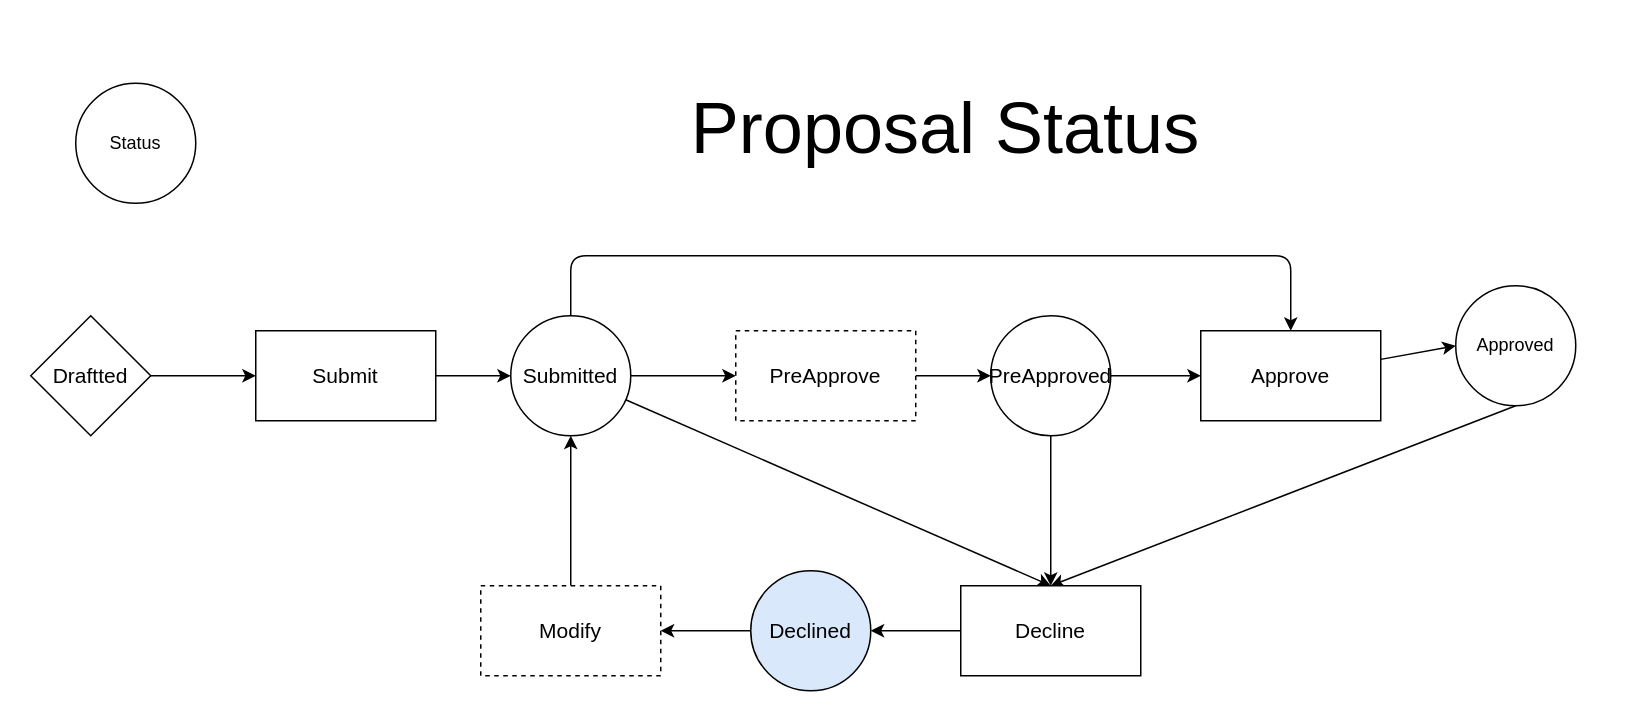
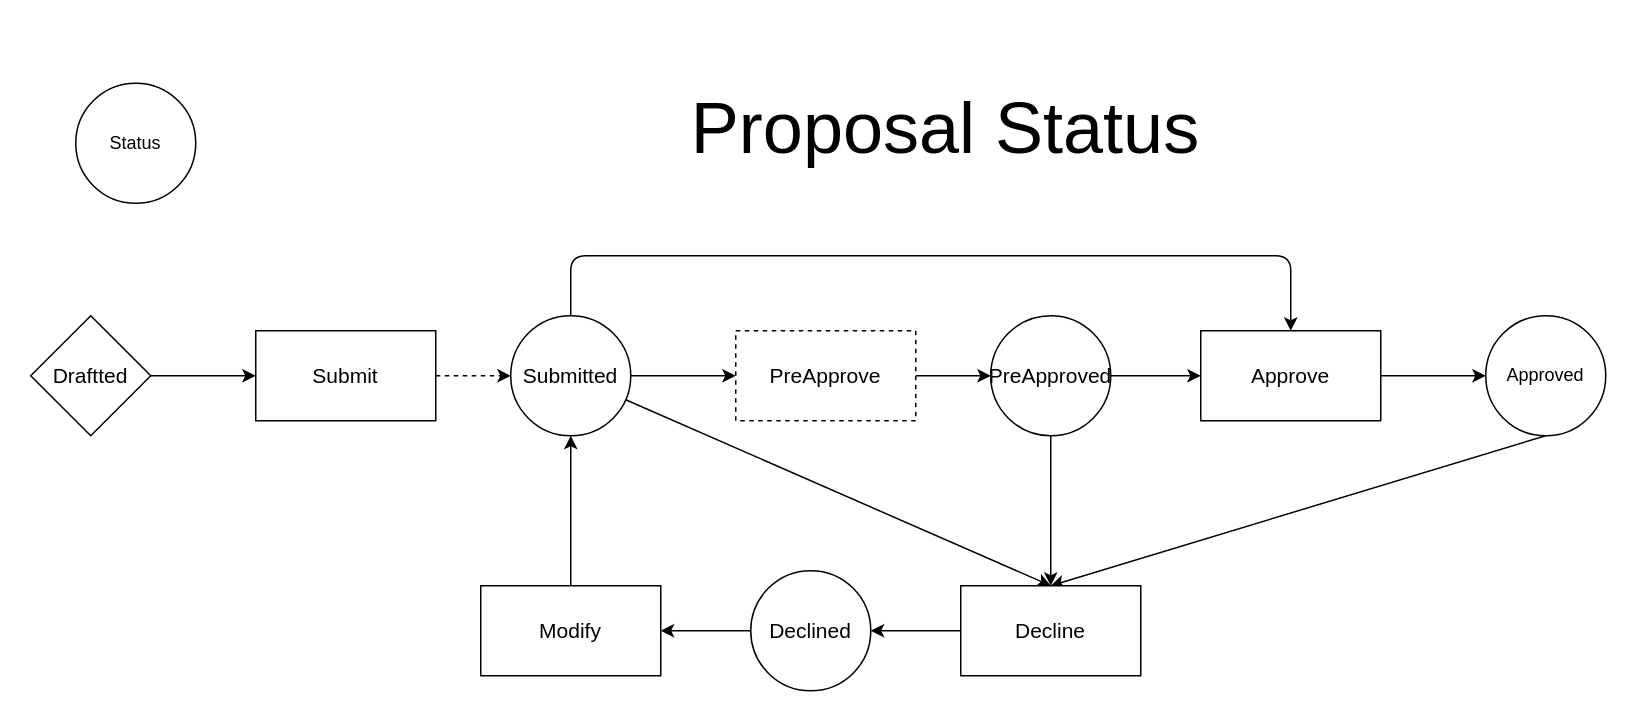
- <mxCell id="12" value="Approved" style="ellipse;whiteSpace=wrap;html=1;aspect=fixed;" vertex="1" parent="1"><mxGeometry x="970" y="190" width="80" height="80" as="geometry" /></mxCell>
+ <mxCell id="12" value="Approved" style="ellipse;whiteSpace=wrap;html=1;aspect=fixed;" vertex="1" parent="1"><mxGeometry x="990" y="210" width="80" height="80" as="geometry" /></mxCell>
- <mxCell id="6" style="edgeStyle=none;html=1;entryX=0;entryY=0.5;entryDx=0;entryDy=0;" edge="1" parent="1" source="7" target="11"><mxGeometry relative="1" as="geometry" /></mxCell>
+ <mxCell id="6" style="edgeStyle=none;html=1;entryX=0;entryY=0.5;entryDx=0;entryDy=0;dashed=1;" edge="1" parent="1" source="7" target="11"><mxGeometry relative="1" as="geometry" /></mxCell>
- <mxCell id="26" value="&lt;font style=&quot;font-size: 14px&quot;&gt;Modify&lt;/font&gt;" style="rounded=0;whiteSpace=wrap;html=1;dashed=1;" vertex="1" parent="1"><mxGeometry x="320" y="390" width="120" height="60" as="geometry" /></mxCell>
+ <mxCell id="26" value="&lt;font style=&quot;font-size: 14px&quot;&gt;Modify&lt;/font&gt;" style="rounded=0;whiteSpace=wrap;html=1;" vertex="1" parent="1"><mxGeometry x="320" y="390" width="120" height="60" as="geometry" /></mxCell>
- <mxCell id="14" value="&lt;font style=&quot;font-size: 14px&quot;&gt;Declined&lt;/font&gt;" style="ellipse;whiteSpace=wrap;html=1;aspect=fixed;fillColor=#dae8fc;" vertex="1" parent="1"><mxGeometry x="500" y="380" width="80" height="80" as="geometry" /></mxCell>
+ <mxCell id="14" value="&lt;font style=&quot;font-size: 14px&quot;&gt;Declined&lt;/font&gt;" style="ellipse;whiteSpace=wrap;html=1;aspect=fixed;" vertex="1" parent="1"><mxGeometry x="500" y="380" width="80" height="80" as="geometry" /></mxCell>
